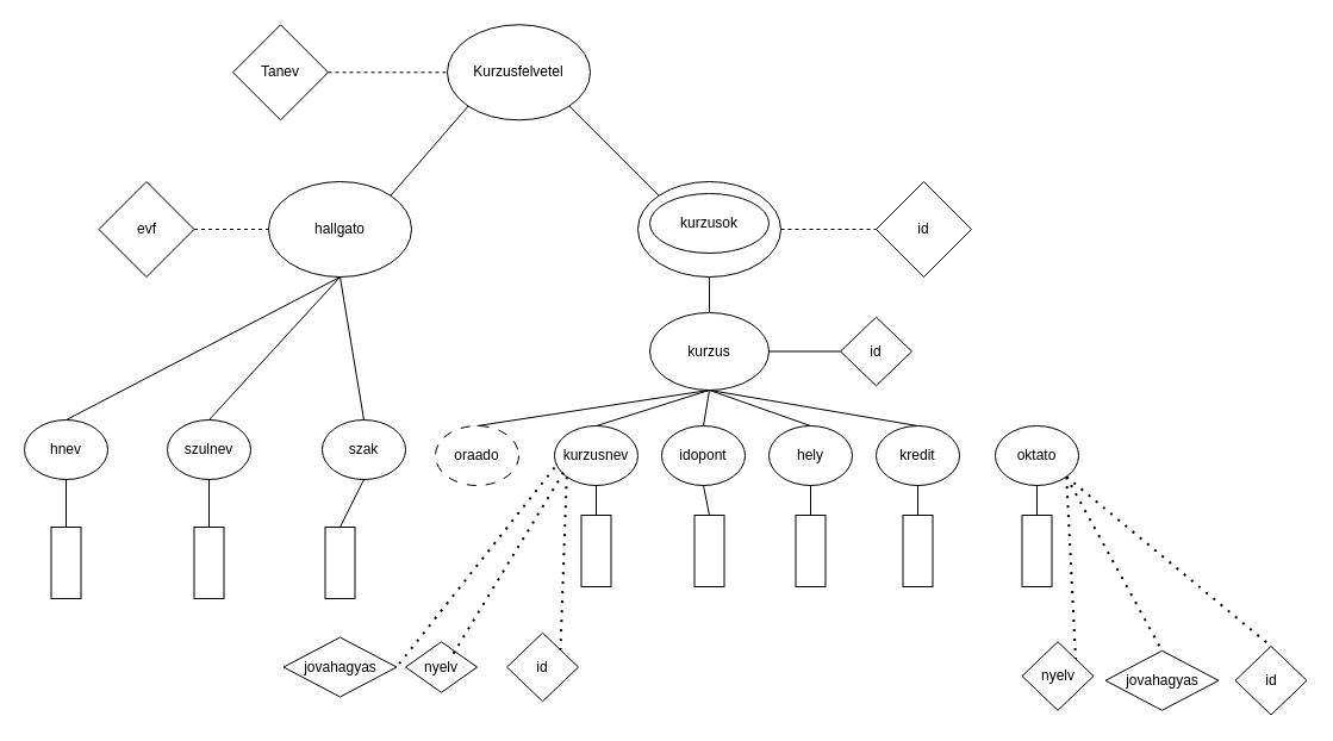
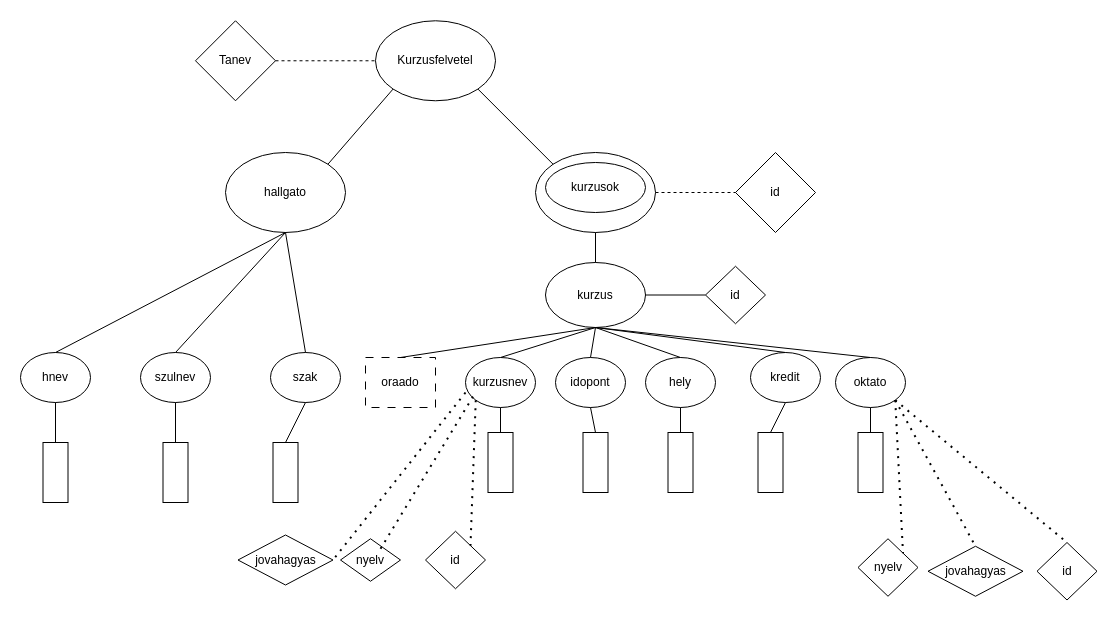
- <mxCell id="12" value="evf" style="rhombus;whiteSpace=wrap;html=1;" parent="1" vertex="1"><mxGeometry x="82.5" y="152" width="80" height="80" as="geometry" /></mxCell>
- <mxCell id="13" value="" style="endArrow=none;dashed=1;html=1;rounded=0;exitX=1;exitY=0.5;exitDx=0;exitDy=0;entryX=0;entryY=0.5;entryDx=0;entryDy=0;" parent="1" source="12" target="5" edge="1"><mxGeometry width="50" height="50" relative="1" as="geometry"><mxPoint x="250" y="252" as="sourcePoint" /><mxPoint x="300" y="202" as="targetPoint" /></mxGeometry></mxCell>
+ <mxCell id="36" value="" style="endArrow=none;html=1;rounded=0;exitX=0.5;exitY=0;exitDx=0;exitDy=0;entryX=0.5;entryY=1;entryDx=0;entryDy=0;" parent="1" source="31" target="26" edge="1"><mxGeometry width="50" height="50" relative="1" as="geometry"><mxPoint x="535" y="372" as="sourcePoint" /><mxPoint x="585" y="322" as="targetPoint" /></mxGeometry></mxCell>
- <mxCell id="30" value="oraado" style="ellipse;whiteSpace=wrap;html=1;gradientColor=none;strokeColor=default;dashed=1;dashPattern=8 8;" parent="1" vertex="1"><mxGeometry x="365" y="357" width="70" height="50" as="geometry" /></mxCell>
+ <mxCell id="30" value="oraado" style="whiteSpace=wrap;html=1;gradientColor=none;strokeColor=default;dashed=1;dashPattern=8 8;rounded=0;" parent="1" vertex="1"><mxGeometry x="365" y="357" width="70" height="50" as="geometry" /></mxCell>
- <mxCell id="32" value="kredit" style="ellipse;whiteSpace=wrap;html=1;" parent="1" vertex="1"><mxGeometry x="735" y="357" width="70" height="50" as="geometry" /></mxCell>
+ <mxCell id="32" value="kredit" style="ellipse;whiteSpace=wrap;html=1;" parent="1" vertex="1"><mxGeometry x="750" y="352" width="70" height="50" as="geometry" /></mxCell>
